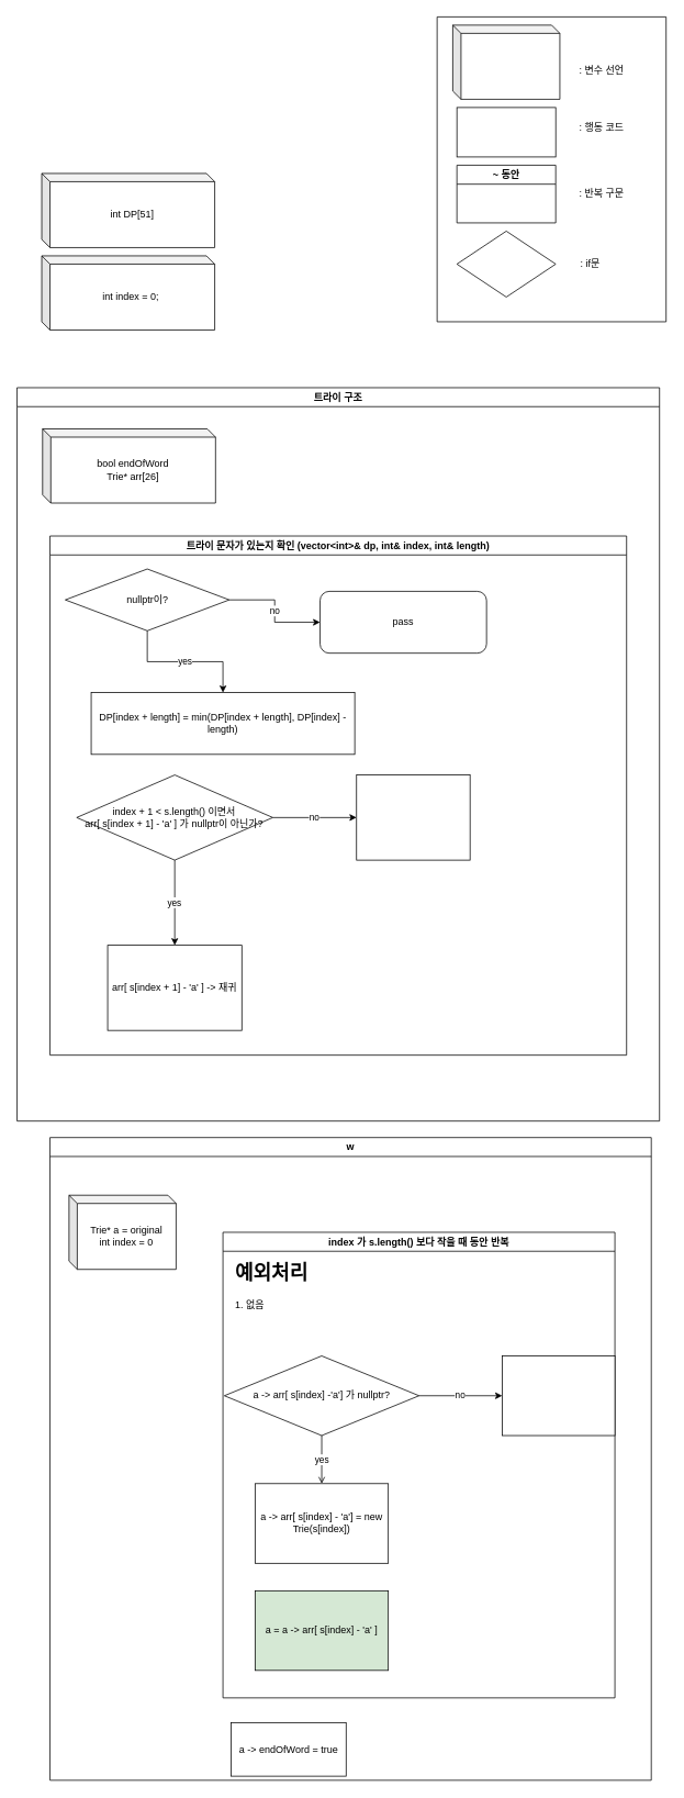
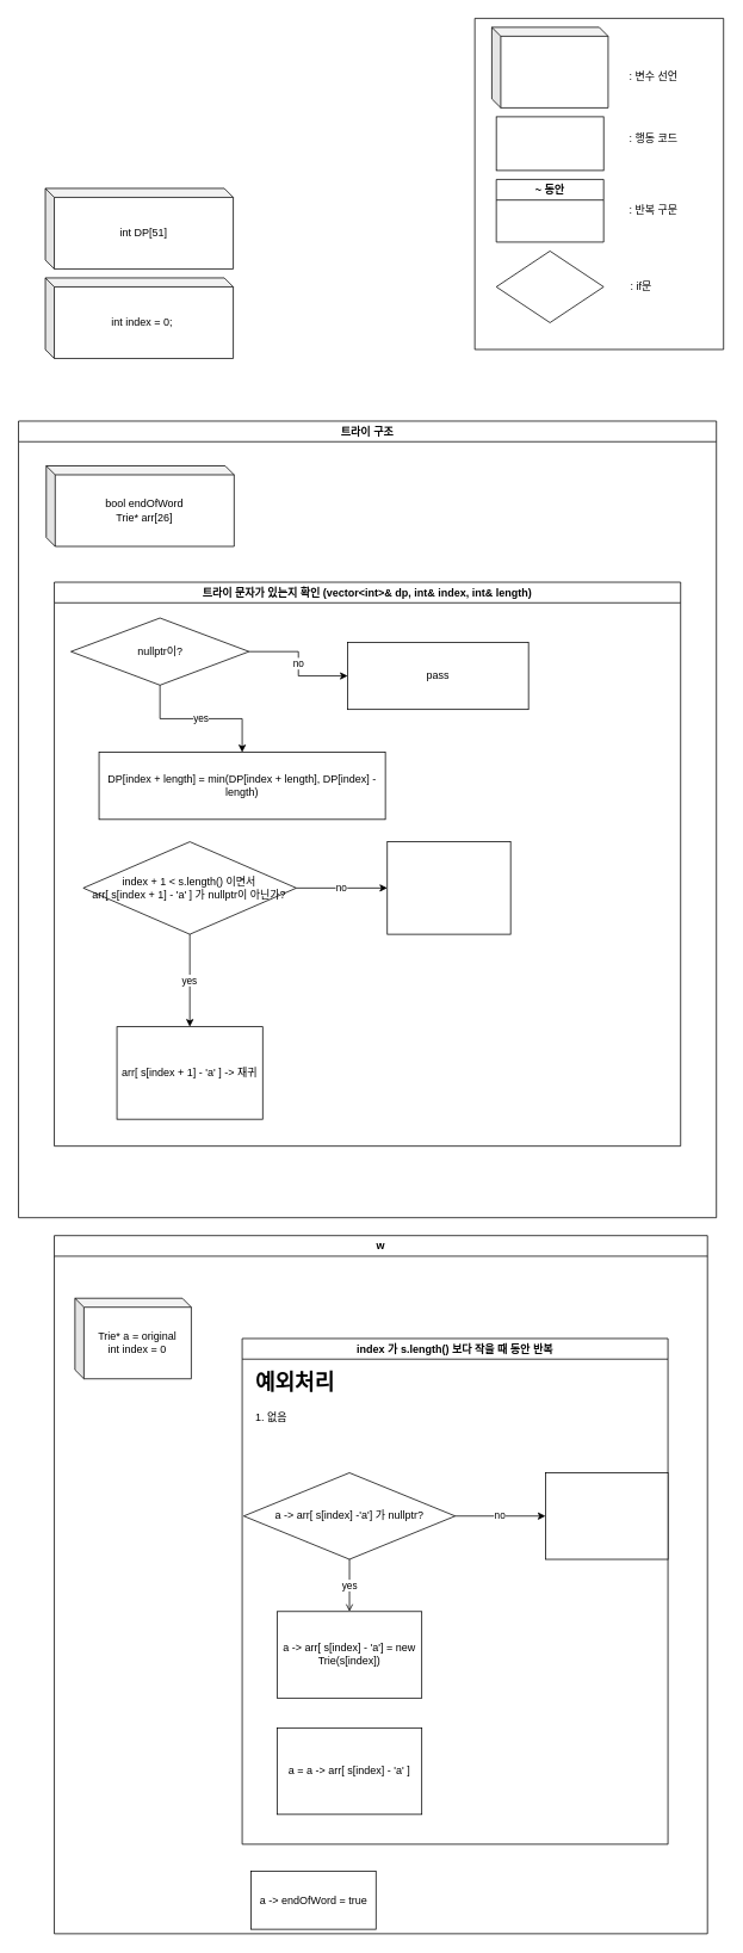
- <mxCell id="18" value="pass" style="whiteSpace=wrap;html=1;rounded=1;" vertex="1" parent="14"><mxGeometry x="277.895" y="27.155" width="202.105" height="75.003" as="geometry" /></mxCell>
+ <mxCell id="18" value="pass" style="whiteSpace=wrap;html=1;rounded=0;" vertex="1" parent="14"><mxGeometry x="277.895" y="27.155" width="202.105" height="75.003" as="geometry" /></mxCell>
- <mxCell id="39" value="a = a -&amp;gt; arr[ s[index] - 'a' ]" style="whiteSpace=wrap;html=1;rounded=0;fillColor=#d5e8d4;" vertex="1" parent="31"><mxGeometry x="39" y="435.003" width="161.729" height="96.667" as="geometry" /></mxCell>
+ <mxCell id="39" value="a = a -&amp;gt; arr[ s[index] - 'a' ]" style="whiteSpace=wrap;html=1;rounded=0;" vertex="1" parent="31"><mxGeometry x="39" y="435.003" width="161.729" height="96.667" as="geometry" /></mxCell>
